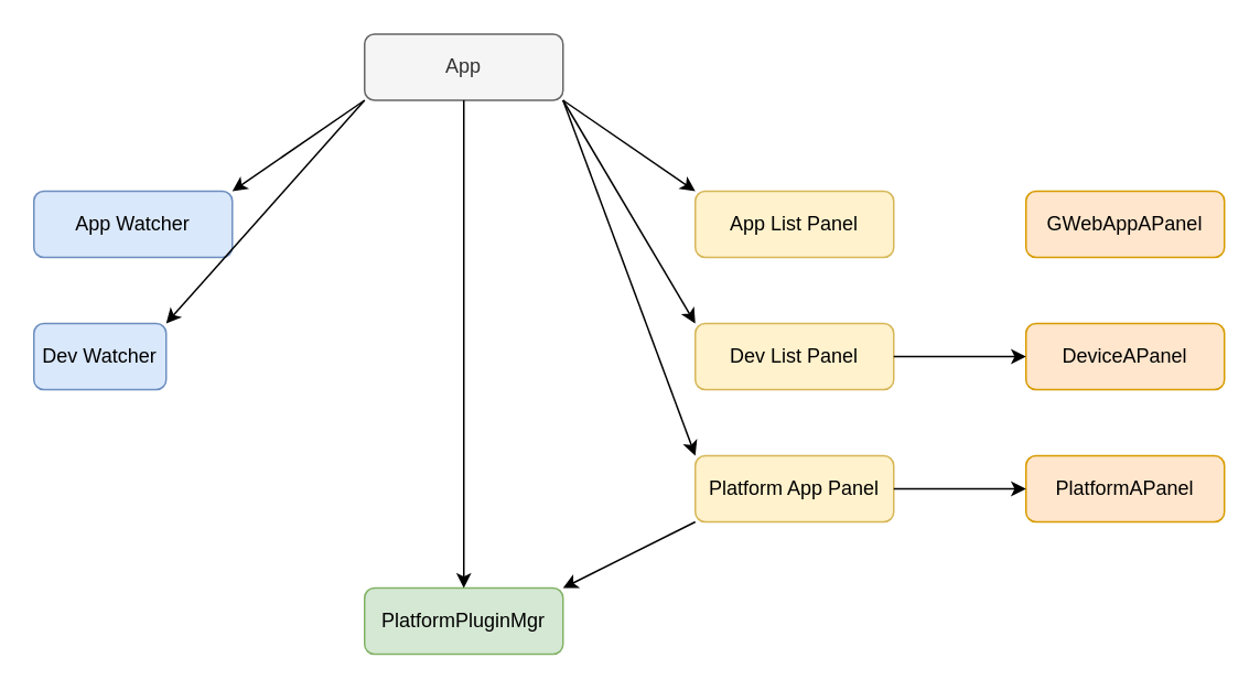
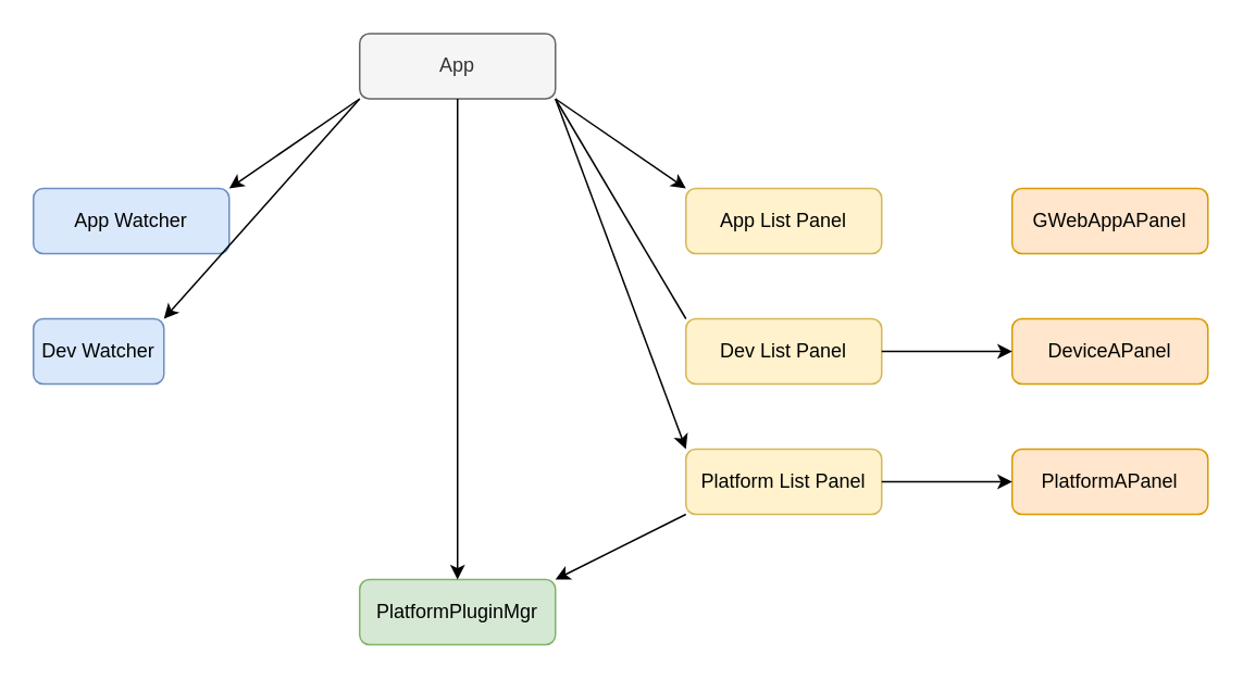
- <mxCell id="13" value="" style="endArrow=classic;html=1;exitX=1;exitY=1;exitDx=0;exitDy=0;entryX=0;entryY=0;entryDx=0;entryDy=0;" parent="1" source="2" target="6" edge="1"><mxGeometry width="50" height="50" relative="1" as="geometry"><mxPoint x="330" y="175" as="sourcePoint" /><mxPoint x="380" y="125" as="targetPoint" /></mxGeometry></mxCell>
+ <mxCell id="13" value="" style="endArrow=none;html=1;exitX=1;exitY=1;exitDx=0;exitDy=0;entryX=0;entryY=0;entryDx=0;entryDy=0;" parent="1" source="2" target="6" edge="1"><mxGeometry width="50" height="50" relative="1" as="geometry"><mxPoint x="330" y="175" as="sourcePoint" /><mxPoint x="380" y="125" as="targetPoint" /></mxGeometry></mxCell>
- <mxCell id="7" value="Platform App Panel" style="rounded=1;whiteSpace=wrap;html=1;fillColor=#fff2cc;strokeColor=#d6b656;" parent="1" vertex="1"><mxGeometry x="420" y="275" width="120" height="40" as="geometry" /></mxCell>
+ <mxCell id="7" value="Platform List Panel" style="rounded=1;whiteSpace=wrap;html=1;fillColor=#fff2cc;strokeColor=#d6b656;" parent="1" vertex="1"><mxGeometry x="420" y="275" width="120" height="40" as="geometry" /></mxCell>
